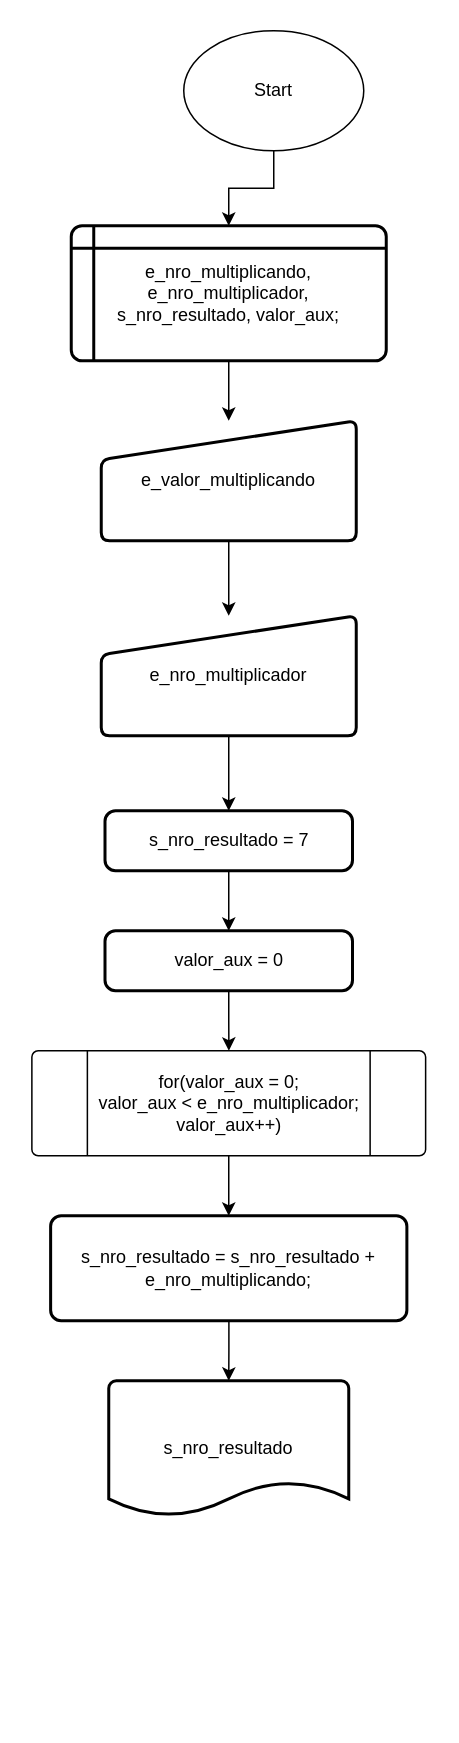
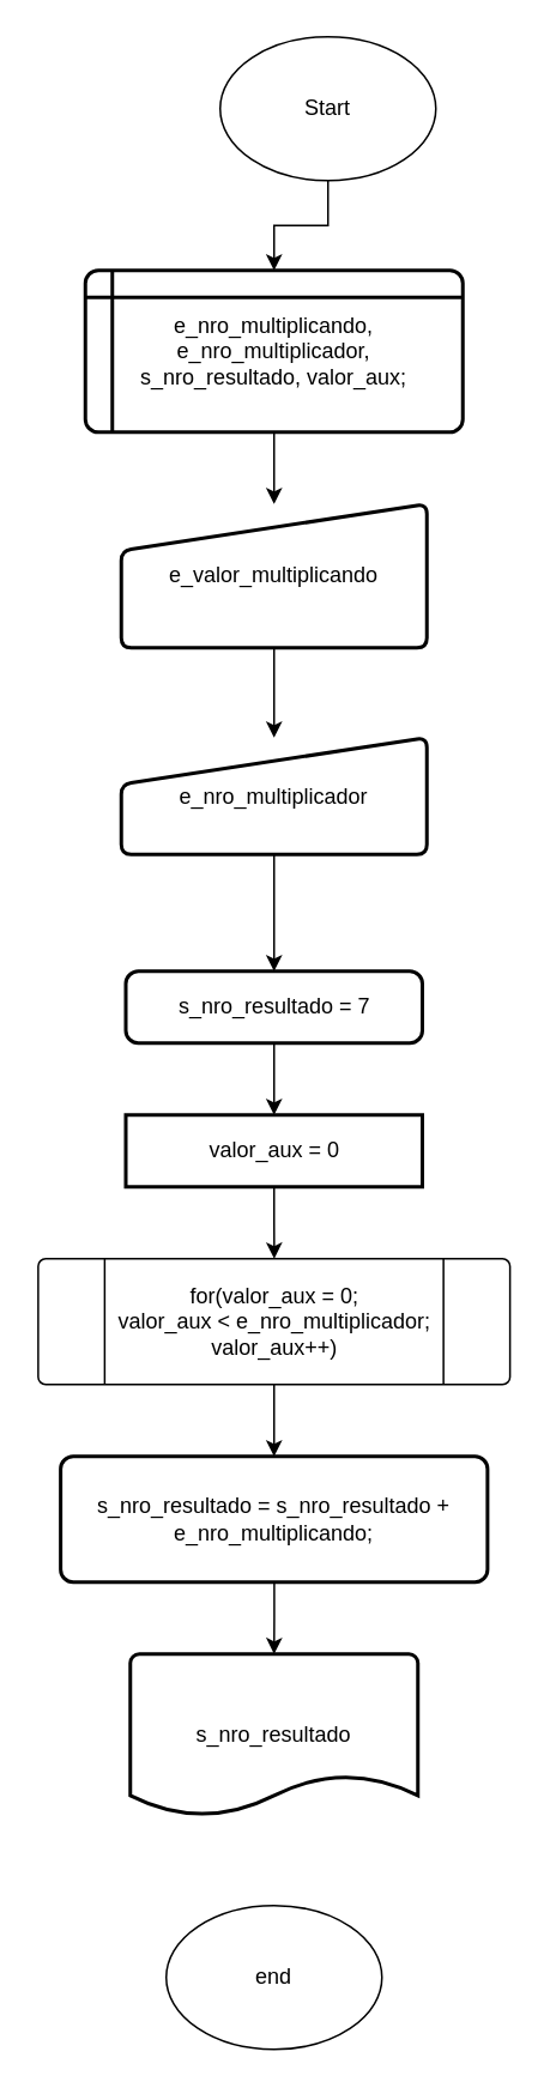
- <mxCell id="9" value="e_nro_multiplicador" style="html=1;strokeWidth=2;shape=manualInput;whiteSpace=wrap;rounded=1;size=26;arcSize=11;" vertex="1" parent="1"><mxGeometry x="67" y="410" width="170" height="80" as="geometry" /></mxCell>
+ <mxCell id="9" value="e_nro_multiplicador" style="html=1;strokeWidth=2;shape=manualInput;whiteSpace=wrap;rounded=1;size=26;arcSize=11;" vertex="1" parent="1"><mxGeometry x="67" y="410" width="170" height="65" as="geometry" /></mxCell>
- <mxCell id="13" value="valor_aux = 0" style="rounded=1;whiteSpace=wrap;html=1;absoluteArcSize=1;arcSize=14;strokeWidth=2;" vertex="1" parent="1"><mxGeometry x="69.5" y="620" width="165" height="40" as="geometry" /></mxCell>
+ <mxCell id="13" value="valor_aux = 0" style="whiteSpace=wrap;html=1;absoluteArcSize=1;arcSize=14;strokeWidth=2;rounded=0;" vertex="1" parent="1"><mxGeometry x="69.5" y="620" width="165" height="40" as="geometry" /></mxCell>
+ <mxCell id="19" value="end" style="ellipse;whiteSpace=wrap;html=1;align=center;" vertex="1" parent="1"><mxGeometry x="92" y="1060" width="120" height="80" as="geometry" /></mxCell>
